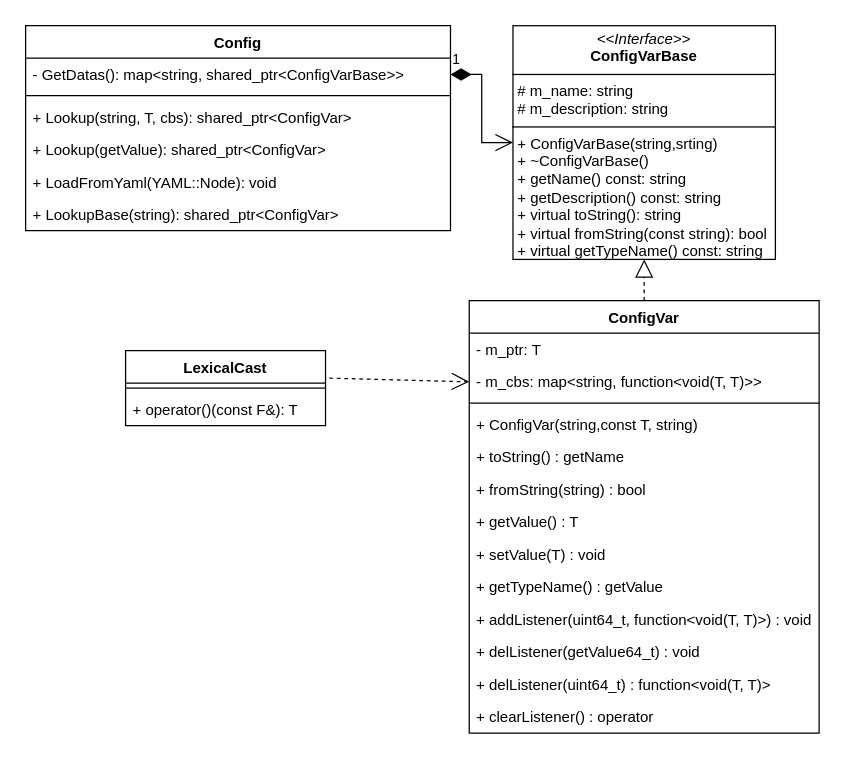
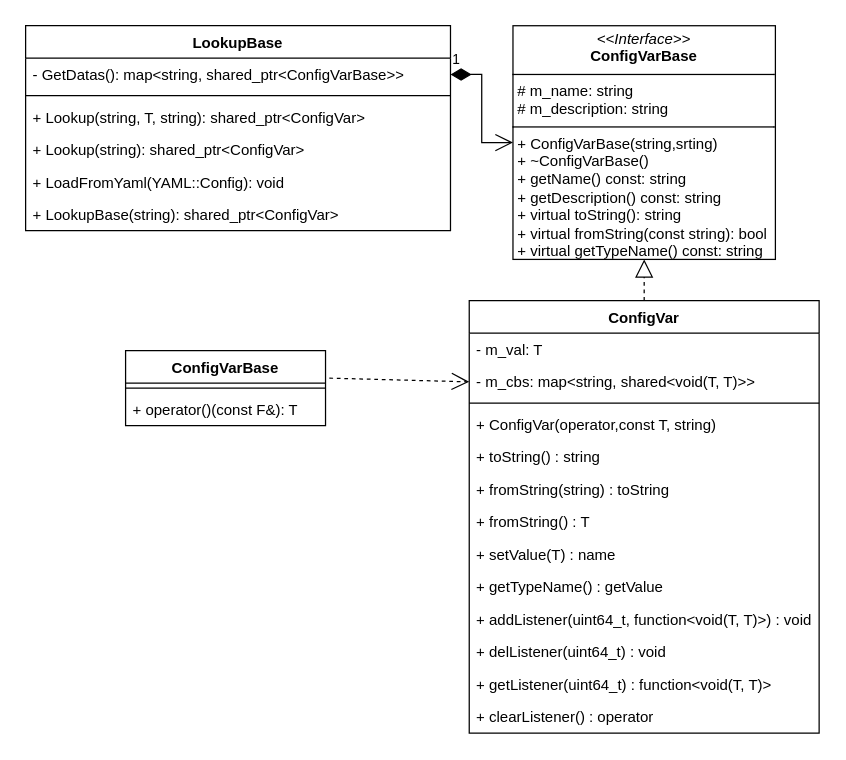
- <mxCell id="2" value="Config" style="swimlane;fontStyle=1;align=center;verticalAlign=top;childLayout=stackLayout;horizontal=1;startSize=26;horizontalStack=0;resizeParent=1;resizeParentMax=0;resizeLast=0;collapsible=1;marginBottom=0;whiteSpace=wrap;html=1;" vertex="1" parent="1"><mxGeometry x="20" y="20" width="340" height="164" as="geometry" /></mxCell>
+ <mxCell id="2" value="LookupBase" style="swimlane;fontStyle=1;align=center;verticalAlign=top;childLayout=stackLayout;horizontal=1;startSize=26;horizontalStack=0;resizeParent=1;resizeParentMax=0;resizeLast=0;collapsible=1;marginBottom=0;whiteSpace=wrap;html=1;" vertex="1" parent="1"><mxGeometry x="20" y="20" width="340" height="164" as="geometry" /></mxCell>
- <mxCell id="5" value="+ Lookup(string, T, cbs): shared_ptr&amp;lt;ConfigVar&amp;gt;" style="text;strokeColor=none;fillColor=none;align=left;verticalAlign=top;spacingLeft=4;spacingRight=4;overflow=hidden;rotatable=0;points=[[0,0.5],[1,0.5]];portConstraint=eastwest;whiteSpace=wrap;html=1;" vertex="1" parent="2"><mxGeometry y="60" width="340" height="26" as="geometry" /></mxCell>
+ <mxCell id="5" value="+ Lookup(string, T, string): shared_ptr&amp;lt;ConfigVar&amp;gt;" style="text;strokeColor=none;fillColor=none;align=left;verticalAlign=top;spacingLeft=4;spacingRight=4;overflow=hidden;rotatable=0;points=[[0,0.5],[1,0.5]];portConstraint=eastwest;whiteSpace=wrap;html=1;" vertex="1" parent="2"><mxGeometry y="60" width="340" height="26" as="geometry" /></mxCell>
- <mxCell id="6" value="+ Lookup(getValue): shared_ptr&amp;lt;ConfigVar&amp;gt;" style="text;strokeColor=none;fillColor=none;align=left;verticalAlign=top;spacingLeft=4;spacingRight=4;overflow=hidden;rotatable=0;points=[[0,0.5],[1,0.5]];portConstraint=eastwest;whiteSpace=wrap;html=1;" vertex="1" parent="2"><mxGeometry y="86" width="340" height="26" as="geometry" /></mxCell>
+ <mxCell id="6" value="+ Lookup(string): shared_ptr&amp;lt;ConfigVar&amp;gt;" style="text;strokeColor=none;fillColor=none;align=left;verticalAlign=top;spacingLeft=4;spacingRight=4;overflow=hidden;rotatable=0;points=[[0,0.5],[1,0.5]];portConstraint=eastwest;whiteSpace=wrap;html=1;" vertex="1" parent="2"><mxGeometry y="86" width="340" height="26" as="geometry" /></mxCell>
- <mxCell id="7" value="+ LoadFromYaml(YAML::Node): void" style="text;strokeColor=none;fillColor=none;align=left;verticalAlign=top;spacingLeft=4;spacingRight=4;overflow=hidden;rotatable=0;points=[[0,0.5],[1,0.5]];portConstraint=eastwest;whiteSpace=wrap;html=1;" vertex="1" parent="2"><mxGeometry y="112" width="340" height="26" as="geometry" /></mxCell>
+ <mxCell id="7" value="+ LoadFromYaml(YAML::Config): void" style="text;strokeColor=none;fillColor=none;align=left;verticalAlign=top;spacingLeft=4;spacingRight=4;overflow=hidden;rotatable=0;points=[[0,0.5],[1,0.5]];portConstraint=eastwest;whiteSpace=wrap;html=1;" vertex="1" parent="2"><mxGeometry y="112" width="340" height="26" as="geometry" /></mxCell>
- <mxCell id="10" value="- m_ptr: T" style="text;strokeColor=none;fillColor=none;align=left;verticalAlign=top;spacingLeft=4;spacingRight=4;overflow=hidden;rotatable=0;points=[[0,0.5],[1,0.5]];portConstraint=eastwest;whiteSpace=wrap;html=1;" vertex="1" parent="9"><mxGeometry y="26" width="280" height="26" as="geometry" /></mxCell>
+ <mxCell id="10" value="- m_val: T" style="text;strokeColor=none;fillColor=none;align=left;verticalAlign=top;spacingLeft=4;spacingRight=4;overflow=hidden;rotatable=0;points=[[0,0.5],[1,0.5]];portConstraint=eastwest;whiteSpace=wrap;html=1;" vertex="1" parent="9"><mxGeometry y="26" width="280" height="26" as="geometry" /></mxCell>
- <mxCell id="24" value="LexicalCast" style="swimlane;fontStyle=1;align=center;verticalAlign=top;childLayout=stackLayout;horizontal=1;startSize=26;horizontalStack=0;resizeParent=1;resizeParentMax=0;resizeLast=0;collapsible=1;marginBottom=0;whiteSpace=wrap;html=1;" vertex="1" parent="1"><mxGeometry x="100" y="280" width="160" height="60" as="geometry" /></mxCell>
+ <mxCell id="24" value="ConfigVarBase" style="swimlane;fontStyle=1;align=center;verticalAlign=top;childLayout=stackLayout;horizontal=1;startSize=26;horizontalStack=0;resizeParent=1;resizeParentMax=0;resizeLast=0;collapsible=1;marginBottom=0;whiteSpace=wrap;html=1;" vertex="1" parent="1"><mxGeometry x="100" y="280" width="160" height="60" as="geometry" /></mxCell>
- <mxCell id="11" value="- m_cbs: map&amp;lt;string, function&amp;lt;void(T, T)&amp;gt;&amp;gt;" style="text;strokeColor=none;fillColor=none;align=left;verticalAlign=top;spacingLeft=4;spacingRight=4;overflow=hidden;rotatable=0;points=[[0,0.5],[1,0.5]];portConstraint=eastwest;whiteSpace=wrap;html=1;" vertex="1" parent="9"><mxGeometry y="52" width="280" height="26" as="geometry" /></mxCell>
+ <mxCell id="11" value="- m_cbs: map&amp;lt;string, shared&amp;lt;void(T, T)&amp;gt;&amp;gt;" style="text;strokeColor=none;fillColor=none;align=left;verticalAlign=top;spacingLeft=4;spacingRight=4;overflow=hidden;rotatable=0;points=[[0,0.5],[1,0.5]];portConstraint=eastwest;whiteSpace=wrap;html=1;" vertex="1" parent="9"><mxGeometry y="52" width="280" height="26" as="geometry" /></mxCell>
- <mxCell id="13" value="+ ConfigVar(string,const T, string)&amp;nbsp;" style="text;strokeColor=none;fillColor=none;align=left;verticalAlign=top;spacingLeft=4;spacingRight=4;overflow=hidden;rotatable=0;points=[[0,0.5],[1,0.5]];portConstraint=eastwest;whiteSpace=wrap;html=1;" vertex="1" parent="9"><mxGeometry y="86" width="280" height="26" as="geometry" /></mxCell>
+ <mxCell id="13" value="+ ConfigVar(operator,const T, string)&amp;nbsp;" style="text;strokeColor=none;fillColor=none;align=left;verticalAlign=top;spacingLeft=4;spacingRight=4;overflow=hidden;rotatable=0;points=[[0,0.5],[1,0.5]];portConstraint=eastwest;whiteSpace=wrap;html=1;" vertex="1" parent="9"><mxGeometry y="86" width="280" height="26" as="geometry" /></mxCell>
- <mxCell id="14" value="+ toString() : getName" style="text;strokeColor=none;fillColor=none;align=left;verticalAlign=top;spacingLeft=4;spacingRight=4;overflow=hidden;rotatable=0;points=[[0,0.5],[1,0.5]];portConstraint=eastwest;whiteSpace=wrap;html=1;" vertex="1" parent="9"><mxGeometry y="112" width="280" height="26" as="geometry" /></mxCell>
+ <mxCell id="14" value="+ toString() : string" style="text;strokeColor=none;fillColor=none;align=left;verticalAlign=top;spacingLeft=4;spacingRight=4;overflow=hidden;rotatable=0;points=[[0,0.5],[1,0.5]];portConstraint=eastwest;whiteSpace=wrap;html=1;" vertex="1" parent="9"><mxGeometry y="112" width="280" height="26" as="geometry" /></mxCell>
- <mxCell id="15" value="+ fromString(string) : bool" style="text;strokeColor=none;fillColor=none;align=left;verticalAlign=top;spacingLeft=4;spacingRight=4;overflow=hidden;rotatable=0;points=[[0,0.5],[1,0.5]];portConstraint=eastwest;whiteSpace=wrap;html=1;" vertex="1" parent="9"><mxGeometry y="138" width="280" height="26" as="geometry" /></mxCell>
+ <mxCell id="15" value="+ fromString(string) : toString" style="text;strokeColor=none;fillColor=none;align=left;verticalAlign=top;spacingLeft=4;spacingRight=4;overflow=hidden;rotatable=0;points=[[0,0.5],[1,0.5]];portConstraint=eastwest;whiteSpace=wrap;html=1;" vertex="1" parent="9"><mxGeometry y="138" width="280" height="26" as="geometry" /></mxCell>
- <mxCell id="16" value="+ getValue() : T" style="text;strokeColor=none;fillColor=none;align=left;verticalAlign=top;spacingLeft=4;spacingRight=4;overflow=hidden;rotatable=0;points=[[0,0.5],[1,0.5]];portConstraint=eastwest;whiteSpace=wrap;html=1;" vertex="1" parent="9"><mxGeometry y="164" width="280" height="26" as="geometry" /></mxCell>
+ <mxCell id="16" value="+ fromString() : T" style="text;strokeColor=none;fillColor=none;align=left;verticalAlign=top;spacingLeft=4;spacingRight=4;overflow=hidden;rotatable=0;points=[[0,0.5],[1,0.5]];portConstraint=eastwest;whiteSpace=wrap;html=1;" vertex="1" parent="9"><mxGeometry y="164" width="280" height="26" as="geometry" /></mxCell>
- <mxCell id="17" value="+ setValue(T) : void" style="text;strokeColor=none;fillColor=none;align=left;verticalAlign=top;spacingLeft=4;spacingRight=4;overflow=hidden;rotatable=0;points=[[0,0.5],[1,0.5]];portConstraint=eastwest;whiteSpace=wrap;html=1;" vertex="1" parent="9"><mxGeometry y="190" width="280" height="26" as="geometry" /></mxCell>
+ <mxCell id="17" value="+ setValue(T) : name" style="text;strokeColor=none;fillColor=none;align=left;verticalAlign=top;spacingLeft=4;spacingRight=4;overflow=hidden;rotatable=0;points=[[0,0.5],[1,0.5]];portConstraint=eastwest;whiteSpace=wrap;html=1;" vertex="1" parent="9"><mxGeometry y="190" width="280" height="26" as="geometry" /></mxCell>
- <mxCell id="20" value="+ delListener(getValue64_t) : void" style="text;strokeColor=none;fillColor=none;align=left;verticalAlign=top;spacingLeft=4;spacingRight=4;overflow=hidden;rotatable=0;points=[[0,0.5],[1,0.5]];portConstraint=eastwest;whiteSpace=wrap;html=1;" vertex="1" parent="9"><mxGeometry y="268" width="280" height="26" as="geometry" /></mxCell>
+ <mxCell id="20" value="+ delListener(uint64_t) : void" style="text;strokeColor=none;fillColor=none;align=left;verticalAlign=top;spacingLeft=4;spacingRight=4;overflow=hidden;rotatable=0;points=[[0,0.5],[1,0.5]];portConstraint=eastwest;whiteSpace=wrap;html=1;" vertex="1" parent="9"><mxGeometry y="268" width="280" height="26" as="geometry" /></mxCell>
- <mxCell id="21" value="+ delListener(uint64_t) : function&amp;lt;void(T, T)&amp;gt;" style="text;strokeColor=none;fillColor=none;align=left;verticalAlign=top;spacingLeft=4;spacingRight=4;overflow=hidden;rotatable=0;points=[[0,0.5],[1,0.5]];portConstraint=eastwest;whiteSpace=wrap;html=1;" vertex="1" parent="9"><mxGeometry y="294" width="280" height="26" as="geometry" /></mxCell>
+ <mxCell id="21" value="+ getListener(uint64_t) : function&amp;lt;void(T, T)&amp;gt;" style="text;strokeColor=none;fillColor=none;align=left;verticalAlign=top;spacingLeft=4;spacingRight=4;overflow=hidden;rotatable=0;points=[[0,0.5],[1,0.5]];portConstraint=eastwest;whiteSpace=wrap;html=1;" vertex="1" parent="9"><mxGeometry y="294" width="280" height="26" as="geometry" /></mxCell>
